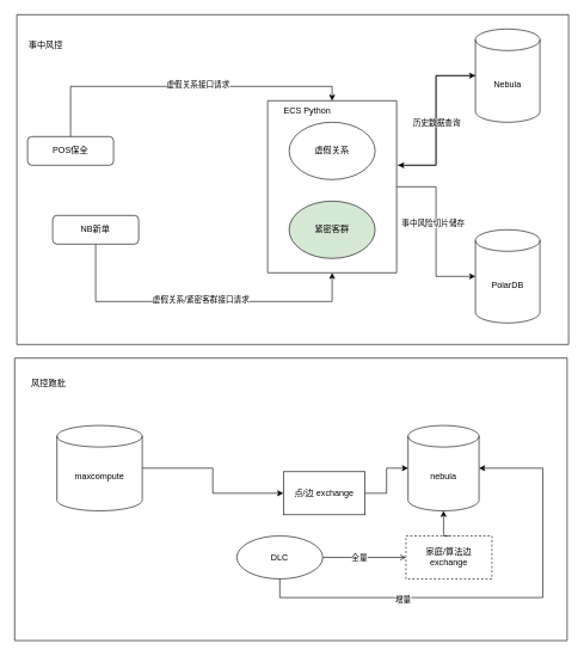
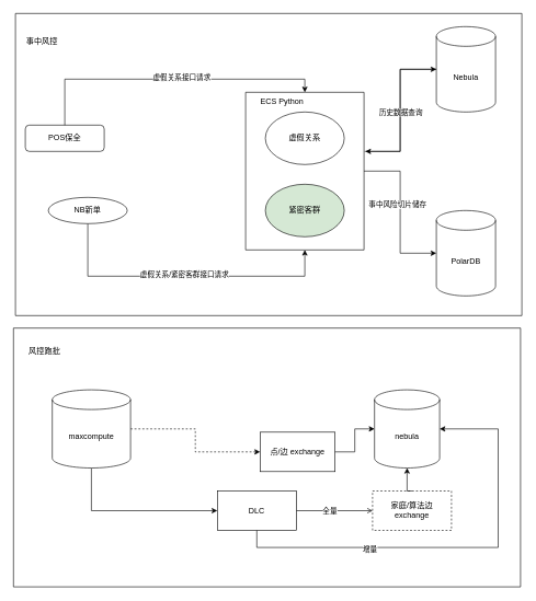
- <mxCell id="4" value="NB新单" style="rounded=1;whiteSpace=wrap;html=1;fontSize=12;glass=0;strokeWidth=1;shadow=0;" parent="1" vertex="1"><mxGeometry x="73" y="300" width="120" height="40" as="geometry" /></mxCell>
+ <mxCell id="4" value="NB新单" style="ellipse;whiteSpace=wrap;html=1;fontSize=12;glass=0;strokeWidth=1;shadow=0;" parent="1" vertex="1"><mxGeometry x="73" y="300" width="120" height="40" as="geometry" /></mxCell>
- <mxCell id="22" value="" style="edgeStyle=orthogonalEdgeStyle;rounded=0;orthogonalLoop=1;jettySize=auto;html=1;" edge="1" parent="21" source="24" target="25"><mxGeometry relative="1" as="geometry" /></mxCell>
+ <mxCell id="22" value="" style="edgeStyle=orthogonalEdgeStyle;rounded=0;orthogonalLoop=1;jettySize=auto;html=1;dashed=1;" edge="1" parent="21" source="24" target="25"><mxGeometry relative="1" as="geometry" /></mxCell>
+ <mxCell id="23" style="edgeStyle=orthogonalEdgeStyle;rounded=0;orthogonalLoop=1;jettySize=auto;html=1;exitX=0.5;exitY=1;exitDx=0;exitDy=0;exitPerimeter=0;entryX=0;entryY=0.5;entryDx=0;entryDy=0;" edge="1" parent="21" source="24" target="30"><mxGeometry relative="1" as="geometry" /></mxCell>
- <mxCell id="30" value="DLC" style="ellipse;whiteSpace=wrap;html=1;" vertex="1" parent="21"><mxGeometry x="310" y="248" width="120" height="60" as="geometry" /></mxCell>
+ <mxCell id="30" value="DLC" style="rounded=0;whiteSpace=wrap;html=1;" vertex="1" parent="21"><mxGeometry x="310" y="248" width="120" height="60" as="geometry" /></mxCell>
